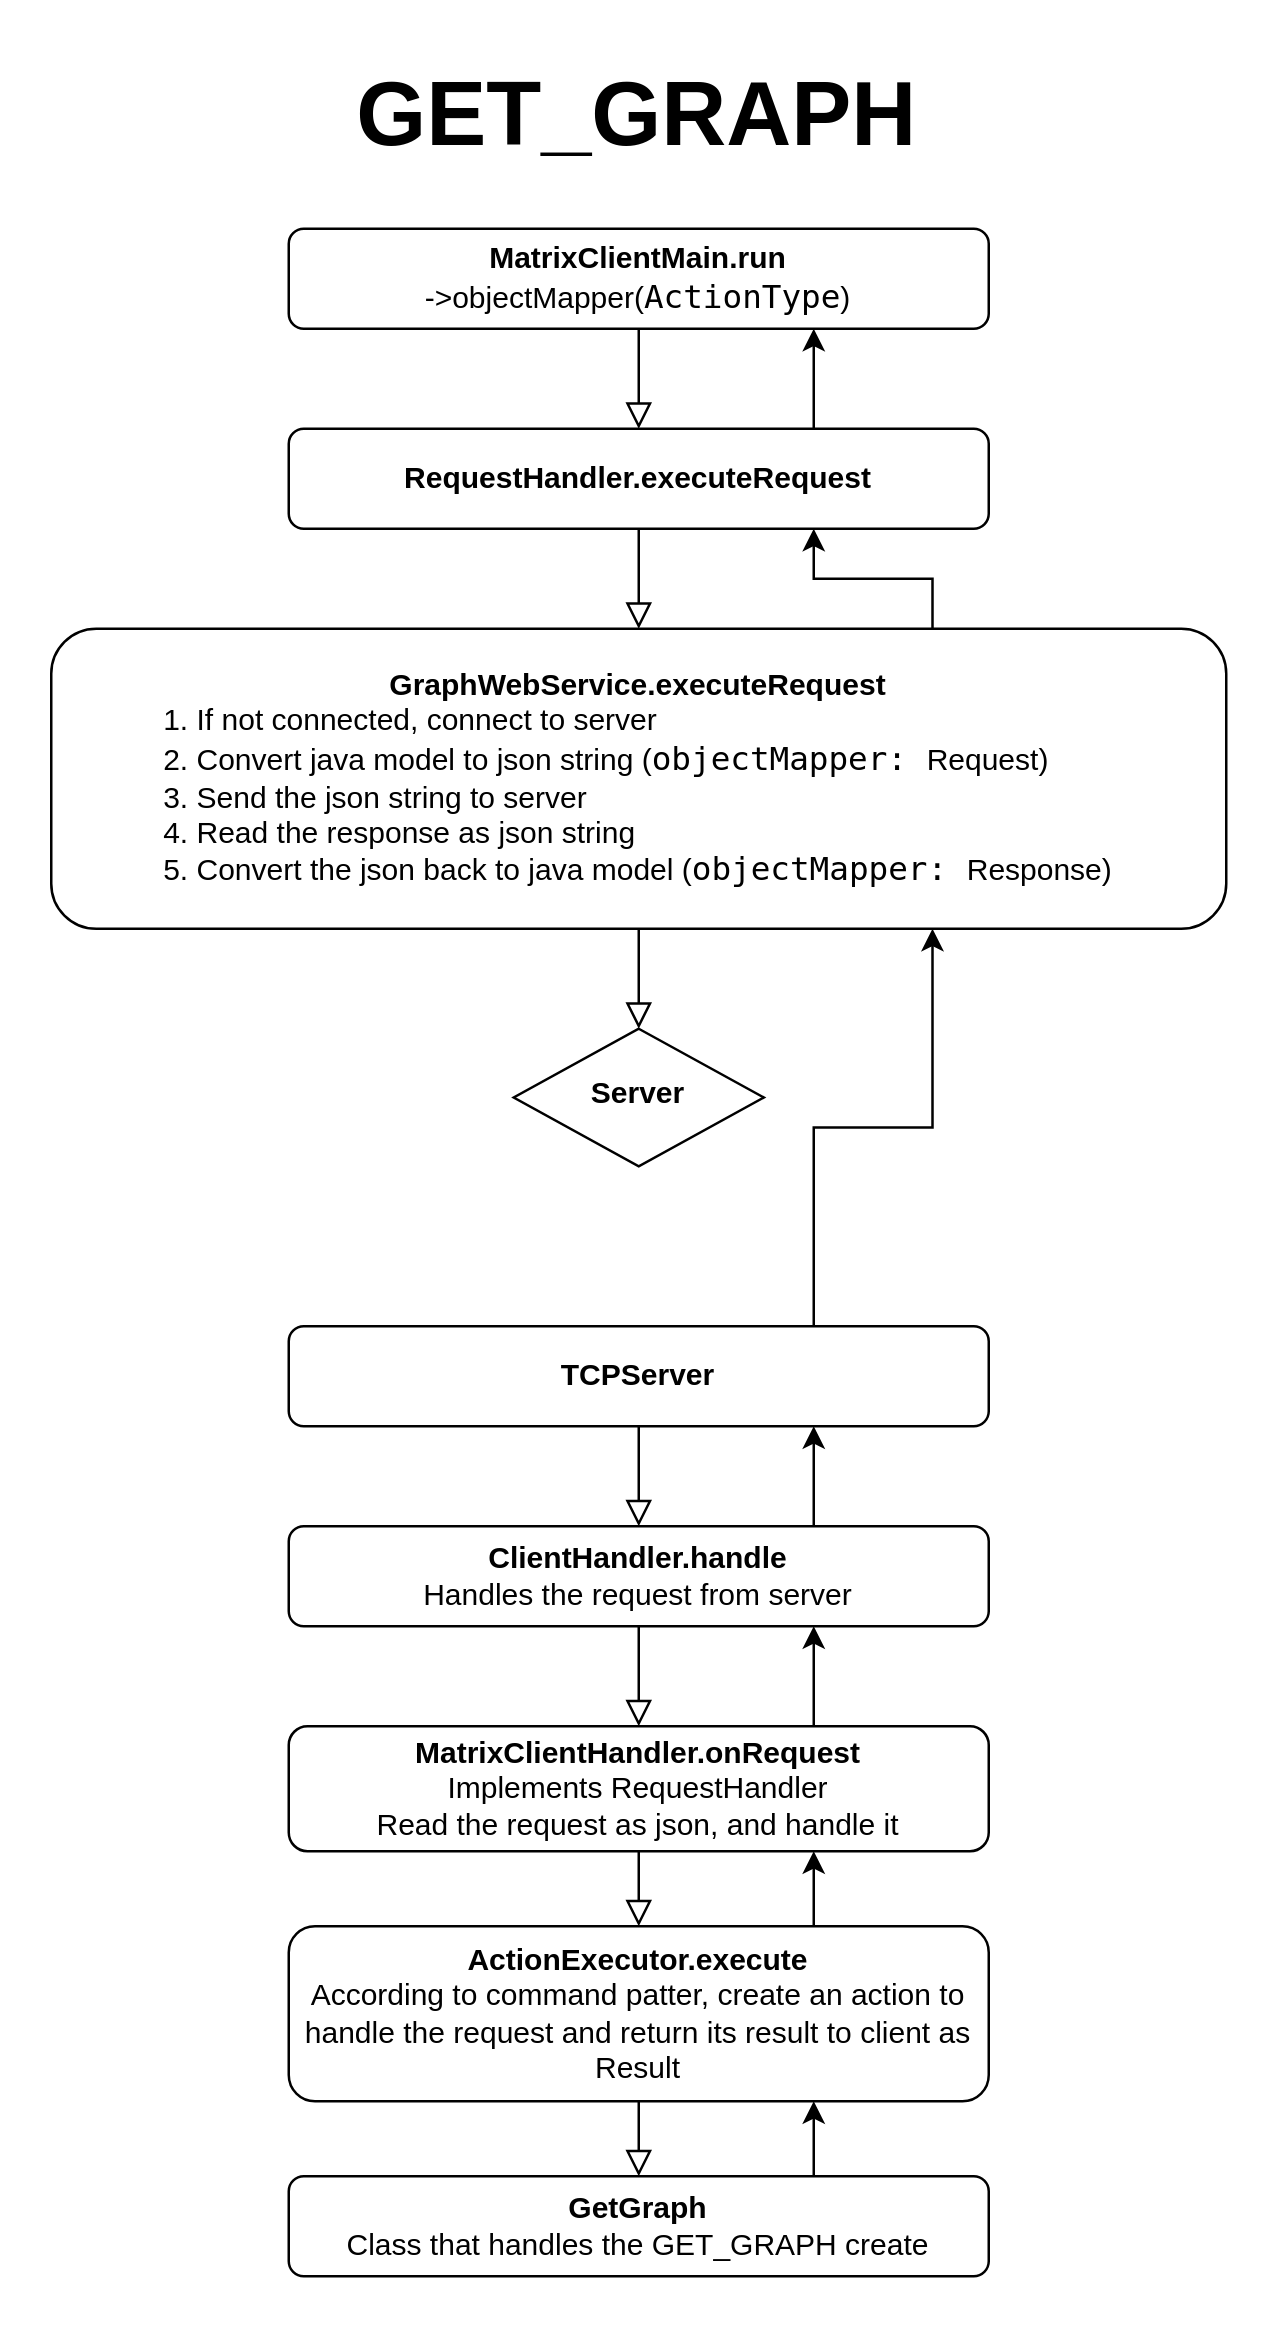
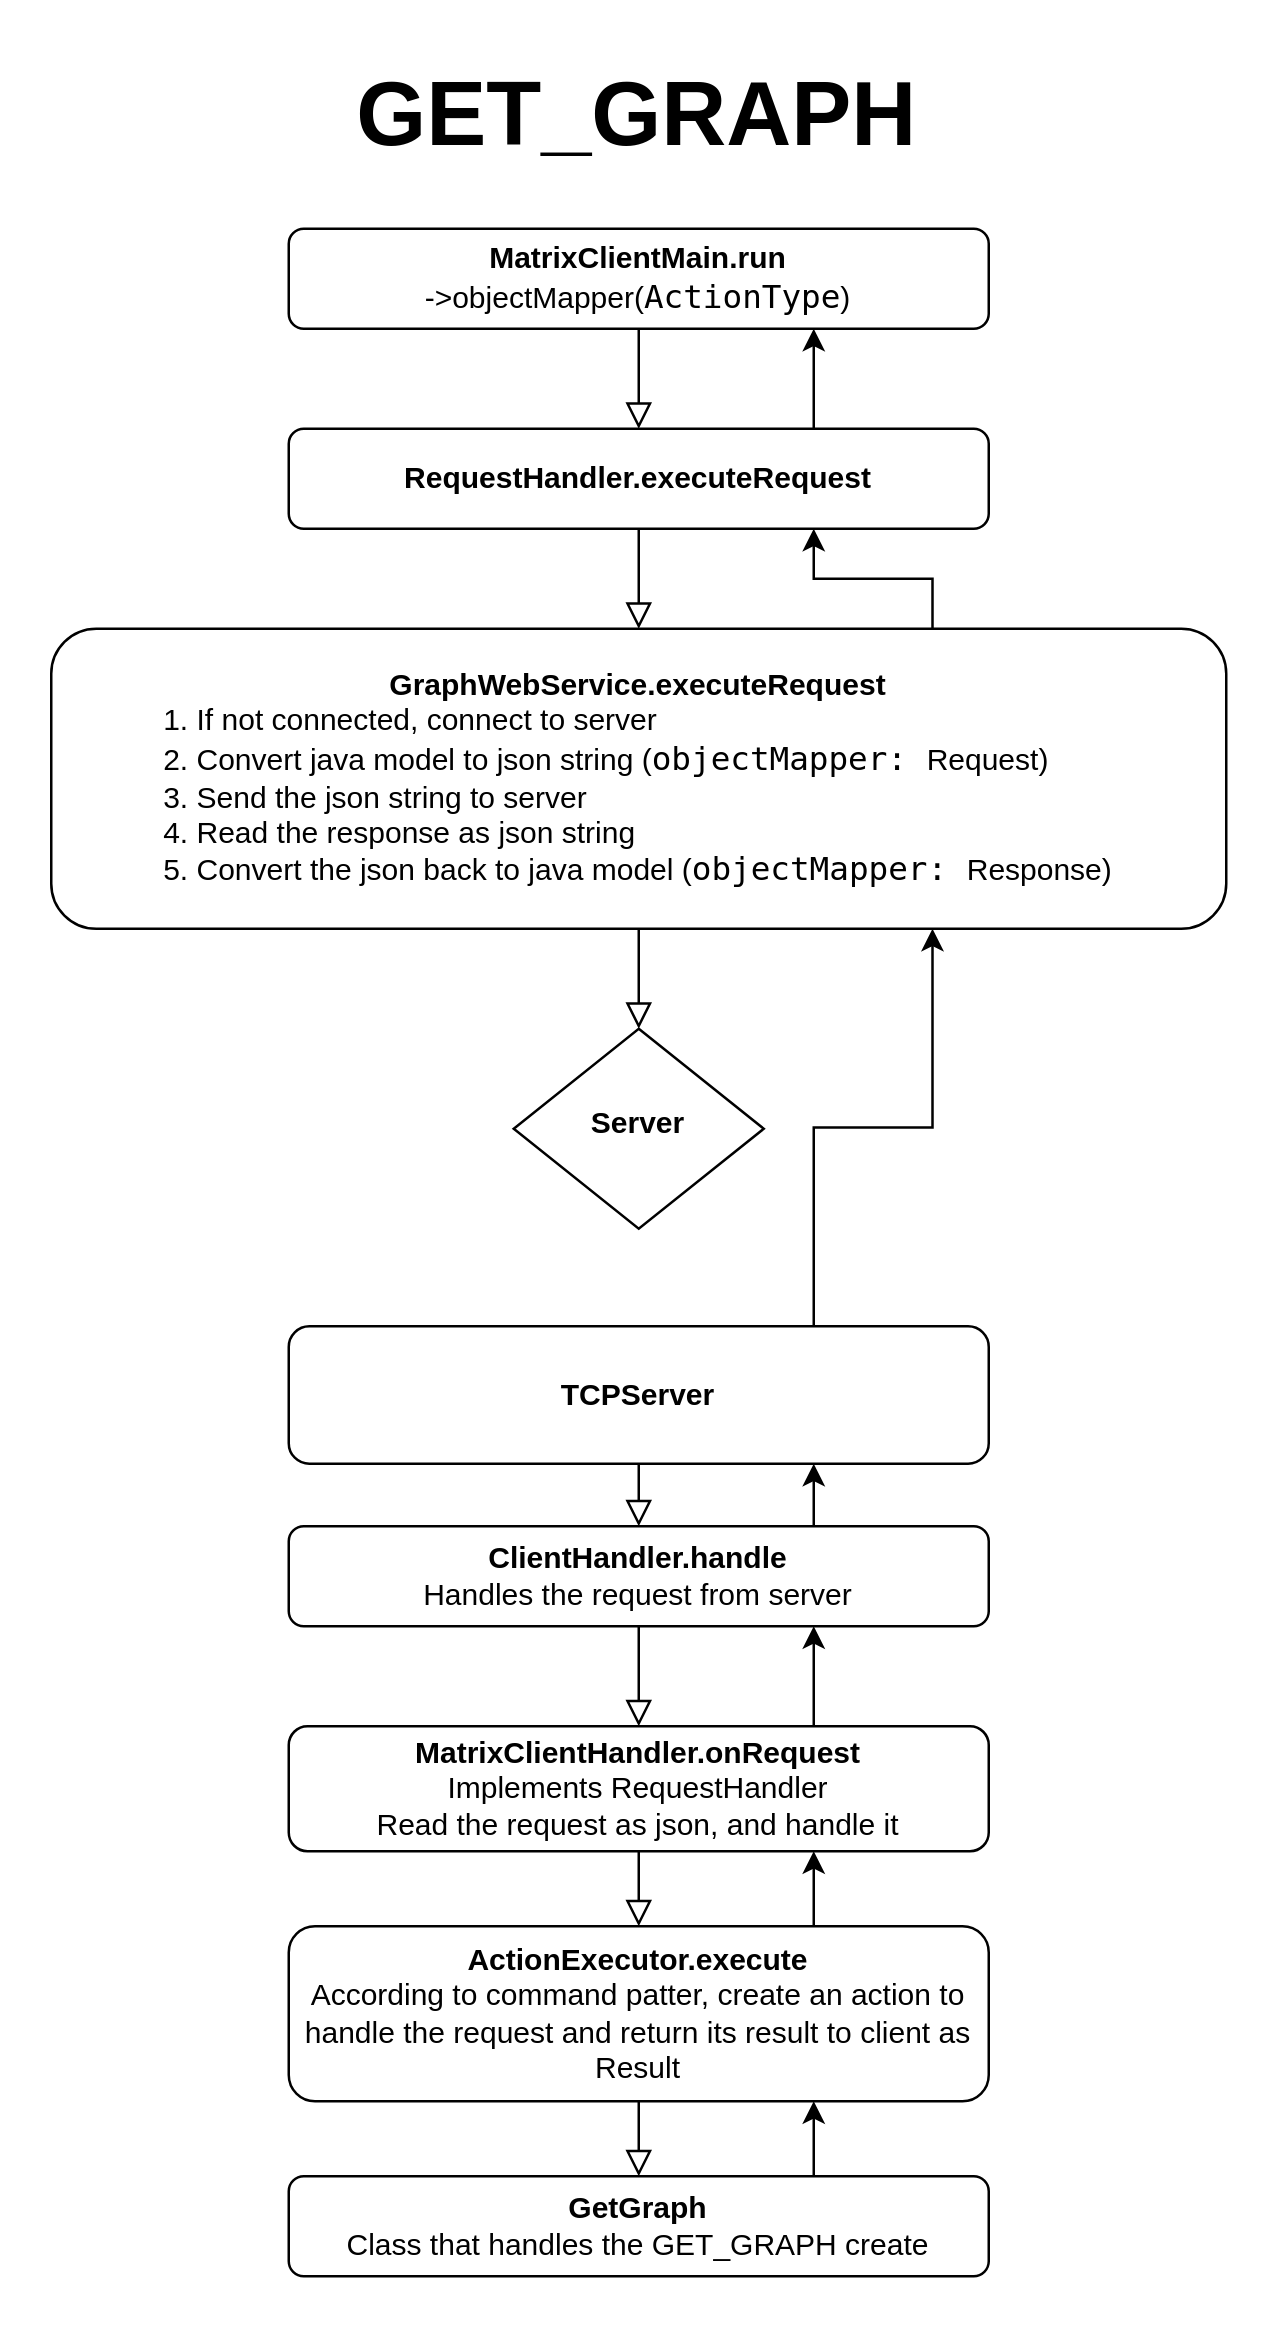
- <mxCell id="6" value="&lt;b&gt;Server&lt;/b&gt;" style="rhombus;whiteSpace=wrap;html=1;shadow=0;fontFamily=Helvetica;fontSize=12;align=center;strokeWidth=1;spacing=6;spacingTop=-4;" parent="1" vertex="1"><mxGeometry x="205" y="411" width="100" height="55" as="geometry" /></mxCell>
+ <mxCell id="6" value="&lt;b&gt;Server&lt;/b&gt;" style="rhombus;whiteSpace=wrap;html=1;shadow=0;fontFamily=Helvetica;fontSize=12;align=center;strokeWidth=1;spacing=6;spacingTop=-4;" parent="1" vertex="1"><mxGeometry x="205" y="411" width="100" height="80" as="geometry" /></mxCell>
- <mxCell id="13" value="&lt;b&gt;TCPServer&lt;/b&gt;" style="rounded=1;whiteSpace=wrap;html=1;fontSize=12;glass=0;strokeWidth=1;shadow=0;" vertex="1" parent="1"><mxGeometry x="115" y="530" width="280" height="40" as="geometry" /></mxCell>
+ <mxCell id="13" value="&lt;b&gt;TCPServer&lt;/b&gt;" style="rounded=1;whiteSpace=wrap;html=1;fontSize=12;glass=0;strokeWidth=1;shadow=0;" vertex="1" parent="1"><mxGeometry x="115" y="530" width="280" height="55" as="geometry" /></mxCell>
